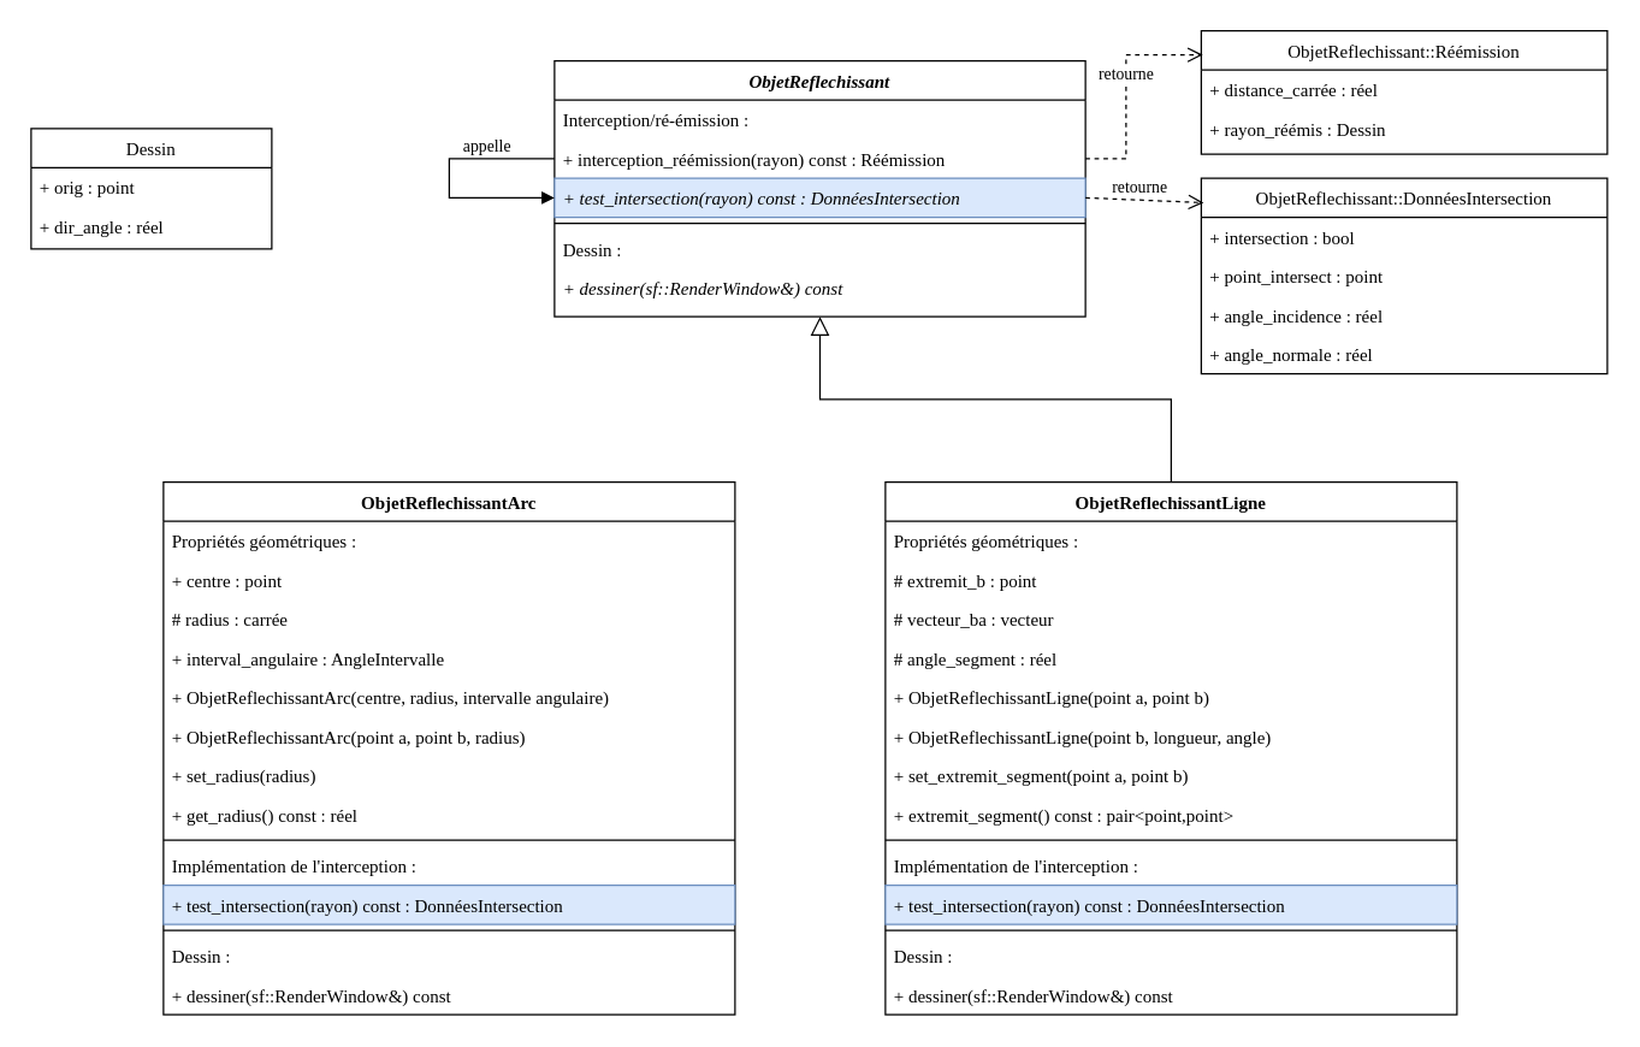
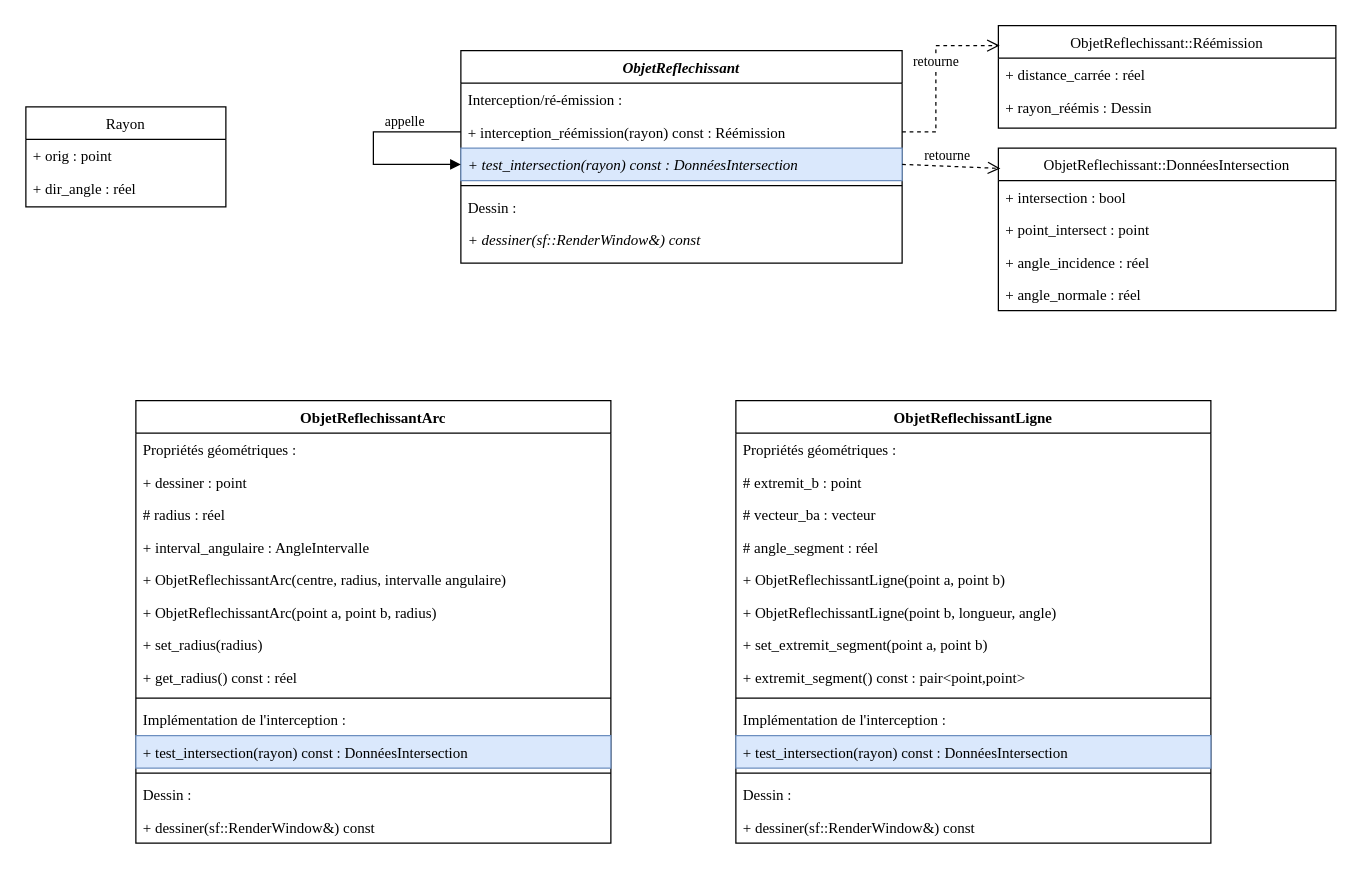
- <mxCell id="27" value="Dessin" style="swimlane;fontStyle=0;align=center;verticalAlign=top;childLayout=stackLayout;horizontal=1;startSize=26;horizontalStack=0;resizeParent=1;resizeLast=0;collapsible=1;marginBottom=0;rounded=0;shadow=0;strokeWidth=1;fontFamily=Verdana;" parent="1" vertex="1"><mxGeometry x="20" y="85" width="160" height="80" as="geometry"><mxRectangle x="550" y="140" width="160" height="26" as="alternateBounds" /></mxGeometry></mxCell>
+ <mxCell id="27" value="Rayon" style="swimlane;fontStyle=0;align=center;verticalAlign=top;childLayout=stackLayout;horizontal=1;startSize=26;horizontalStack=0;resizeParent=1;resizeLast=0;collapsible=1;marginBottom=0;rounded=0;shadow=0;strokeWidth=1;fontFamily=Verdana;" parent="1" vertex="1"><mxGeometry x="20" y="85" width="160" height="80" as="geometry"><mxRectangle x="550" y="140" width="160" height="26" as="alternateBounds" /></mxGeometry></mxCell>
- <mxCell id="26" value="" style="endArrow=block;endSize=10;endFill=0;shadow=0;strokeWidth=1;rounded=0;edgeStyle=elbowEdgeStyle;elbow=vertical;fontFamily=Verdana;exitX=0.5;exitY=0;exitDx=0;exitDy=0;" parent="1" source="30" target="2" edge="1"><mxGeometry width="160" relative="1" as="geometry"><mxPoint x="818" y="390" as="sourcePoint" /><mxPoint x="608" y="301" as="targetPoint" /></mxGeometry></mxCell>
- <mxCell id="13" value="+ centre : point" style="text;align=left;verticalAlign=top;spacingLeft=4;spacingRight=4;overflow=hidden;rotatable=0;points=[[0,0.5],[1,0.5]];portConstraint=eastwest;rounded=0;shadow=0;html=0;fontFamily=Verdana;" parent="11" vertex="1"><mxGeometry y="52" width="380" height="26" as="geometry" /></mxCell>
+ <mxCell id="13" value="+ dessiner : point" style="text;align=left;verticalAlign=top;spacingLeft=4;spacingRight=4;overflow=hidden;rotatable=0;points=[[0,0.5],[1,0.5]];portConstraint=eastwest;rounded=0;shadow=0;html=0;fontFamily=Verdana;" parent="11" vertex="1"><mxGeometry y="52" width="380" height="26" as="geometry" /></mxCell>
- <mxCell id="14" value="# radius : carrée" style="text;align=left;verticalAlign=top;spacingLeft=4;spacingRight=4;overflow=hidden;rotatable=0;points=[[0,0.5],[1,0.5]];portConstraint=eastwest;fontFamily=Verdana;" parent="11" vertex="1"><mxGeometry y="78" width="380" height="26" as="geometry" /></mxCell>
+ <mxCell id="14" value="# radius : réel" style="text;align=left;verticalAlign=top;spacingLeft=4;spacingRight=4;overflow=hidden;rotatable=0;points=[[0,0.5],[1,0.5]];portConstraint=eastwest;fontFamily=Verdana;" parent="11" vertex="1"><mxGeometry y="78" width="380" height="26" as="geometry" /></mxCell>
